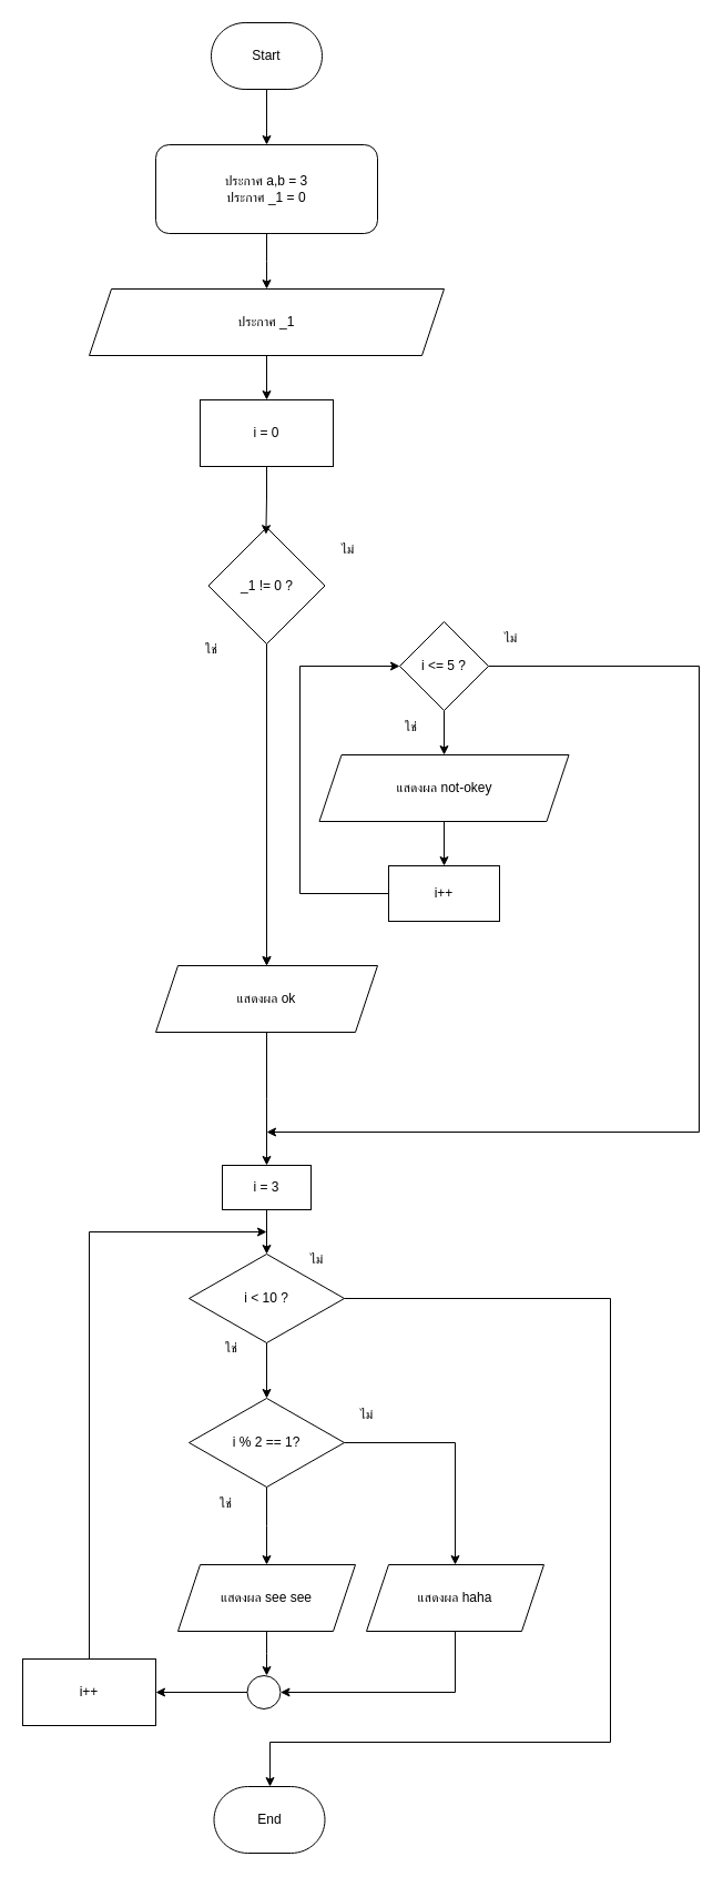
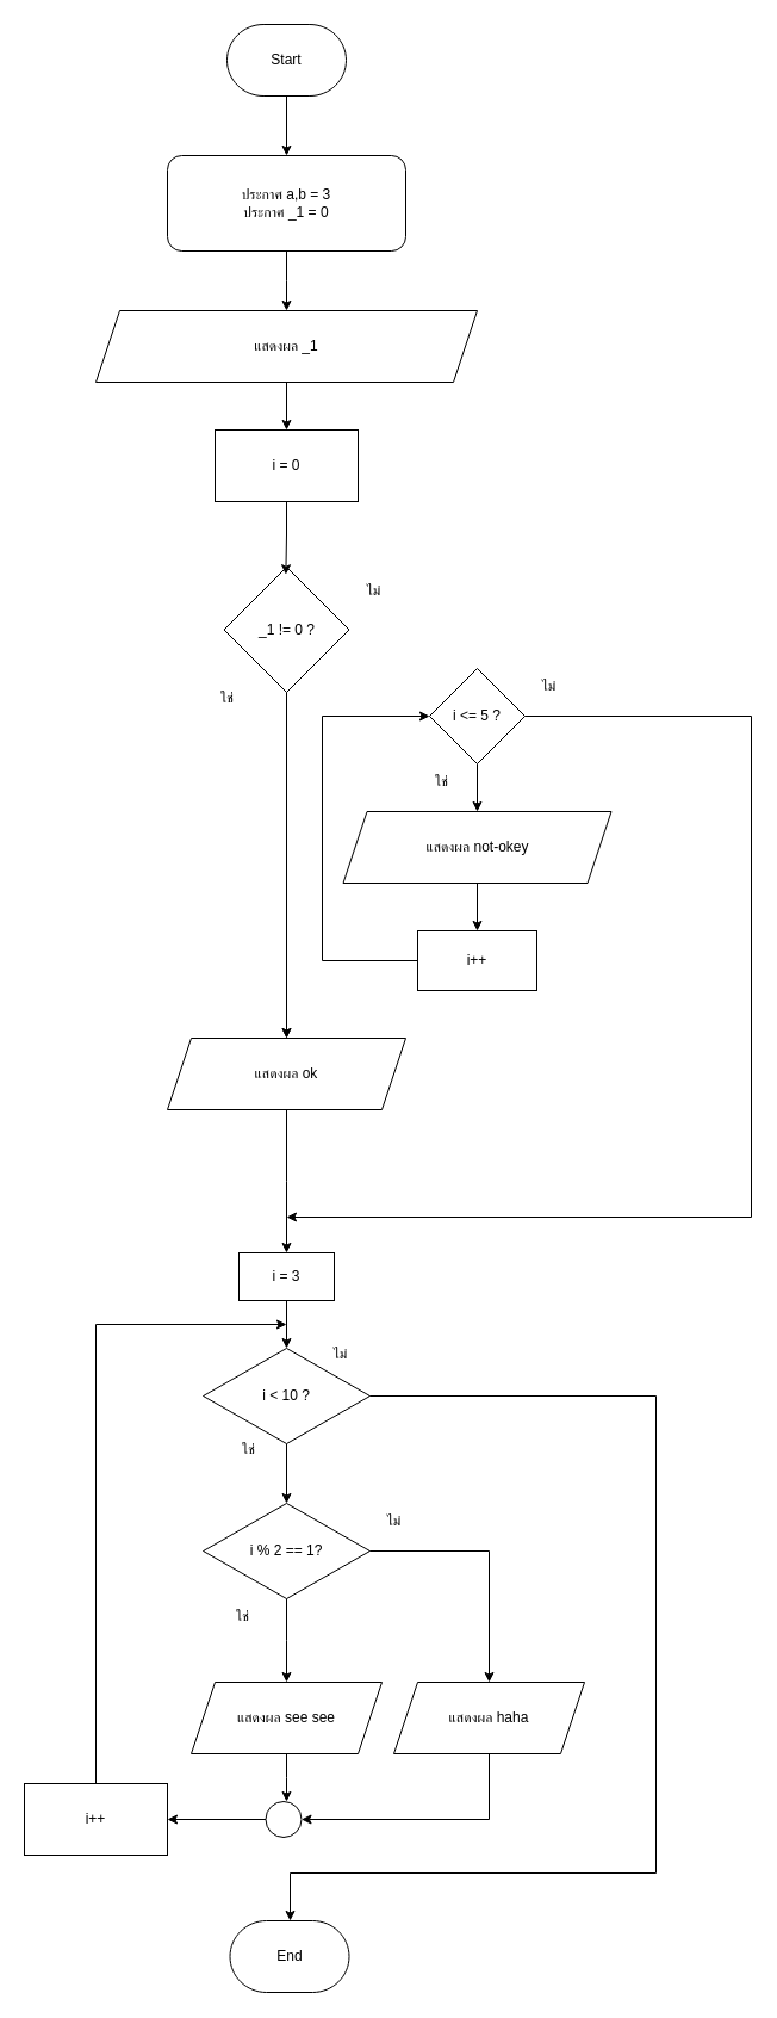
- <mxCell id="43" value="ประกาศ _1" style="shape=parallelogram;perimeter=parallelogramPerimeter;whiteSpace=wrap;html=1;fixedSize=1;" vertex="1" parent="1"><mxGeometry x="80" y="260" width="320" height="60" as="geometry" /></mxCell>
+ <mxCell id="43" value="แสดงผล _1" style="shape=parallelogram;perimeter=parallelogramPerimeter;whiteSpace=wrap;html=1;fixedSize=1;" vertex="1" parent="1"><mxGeometry x="80" y="260" width="320" height="60" as="geometry" /></mxCell>
